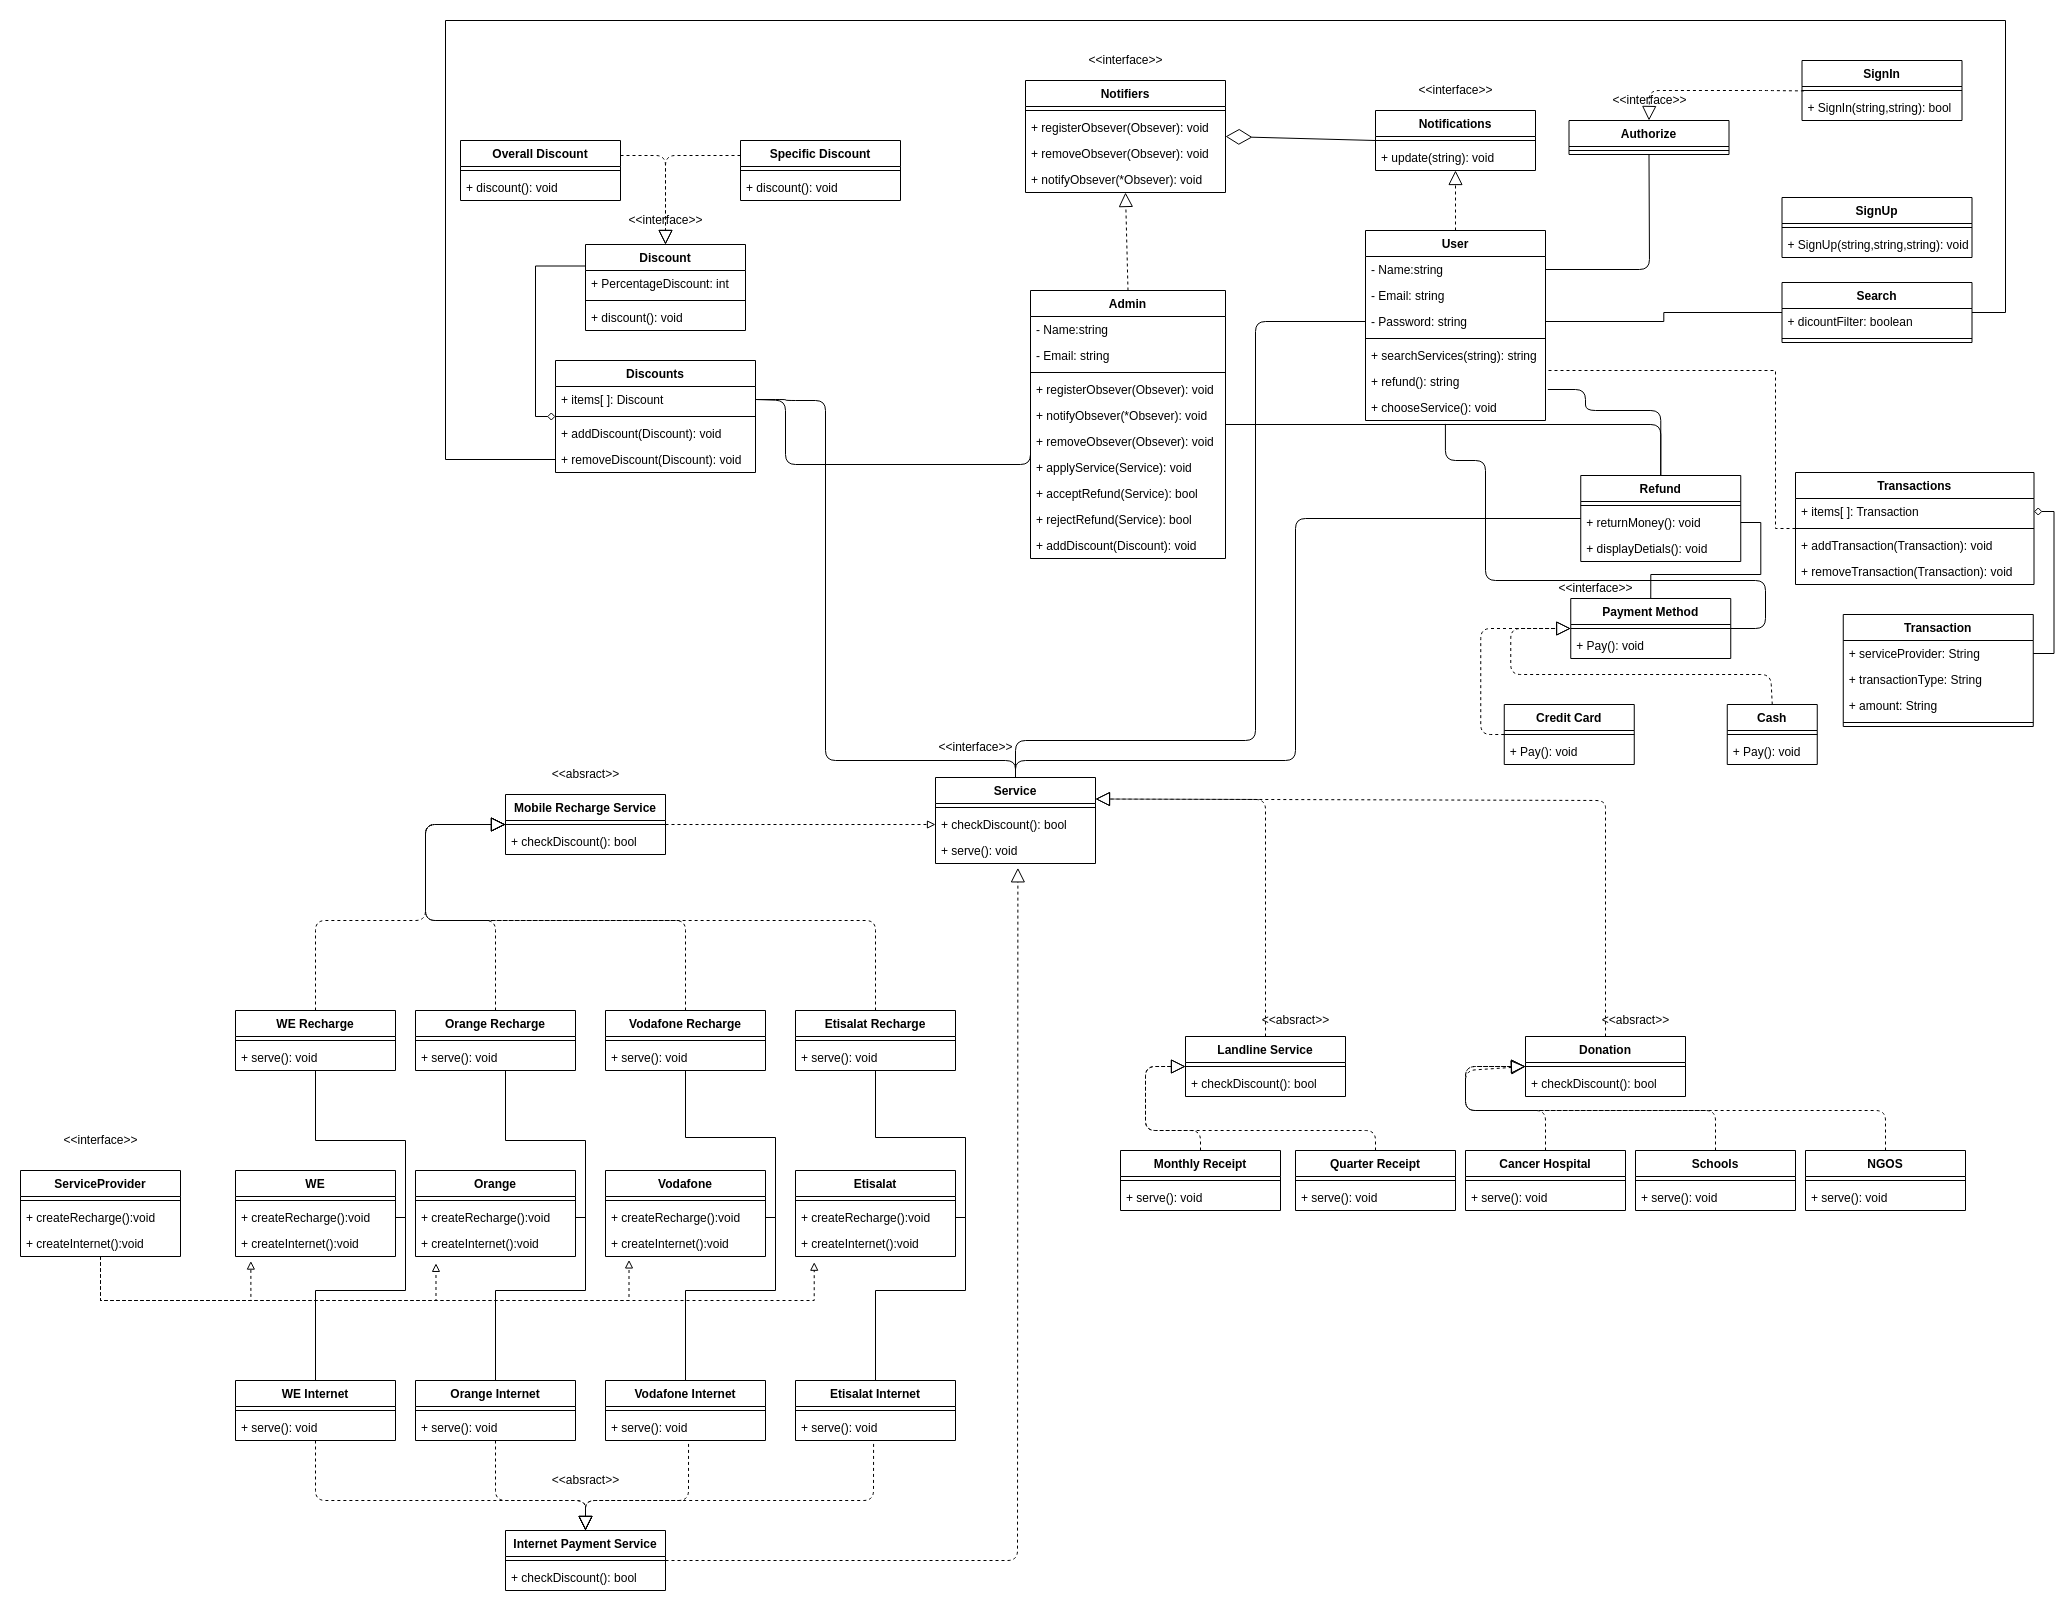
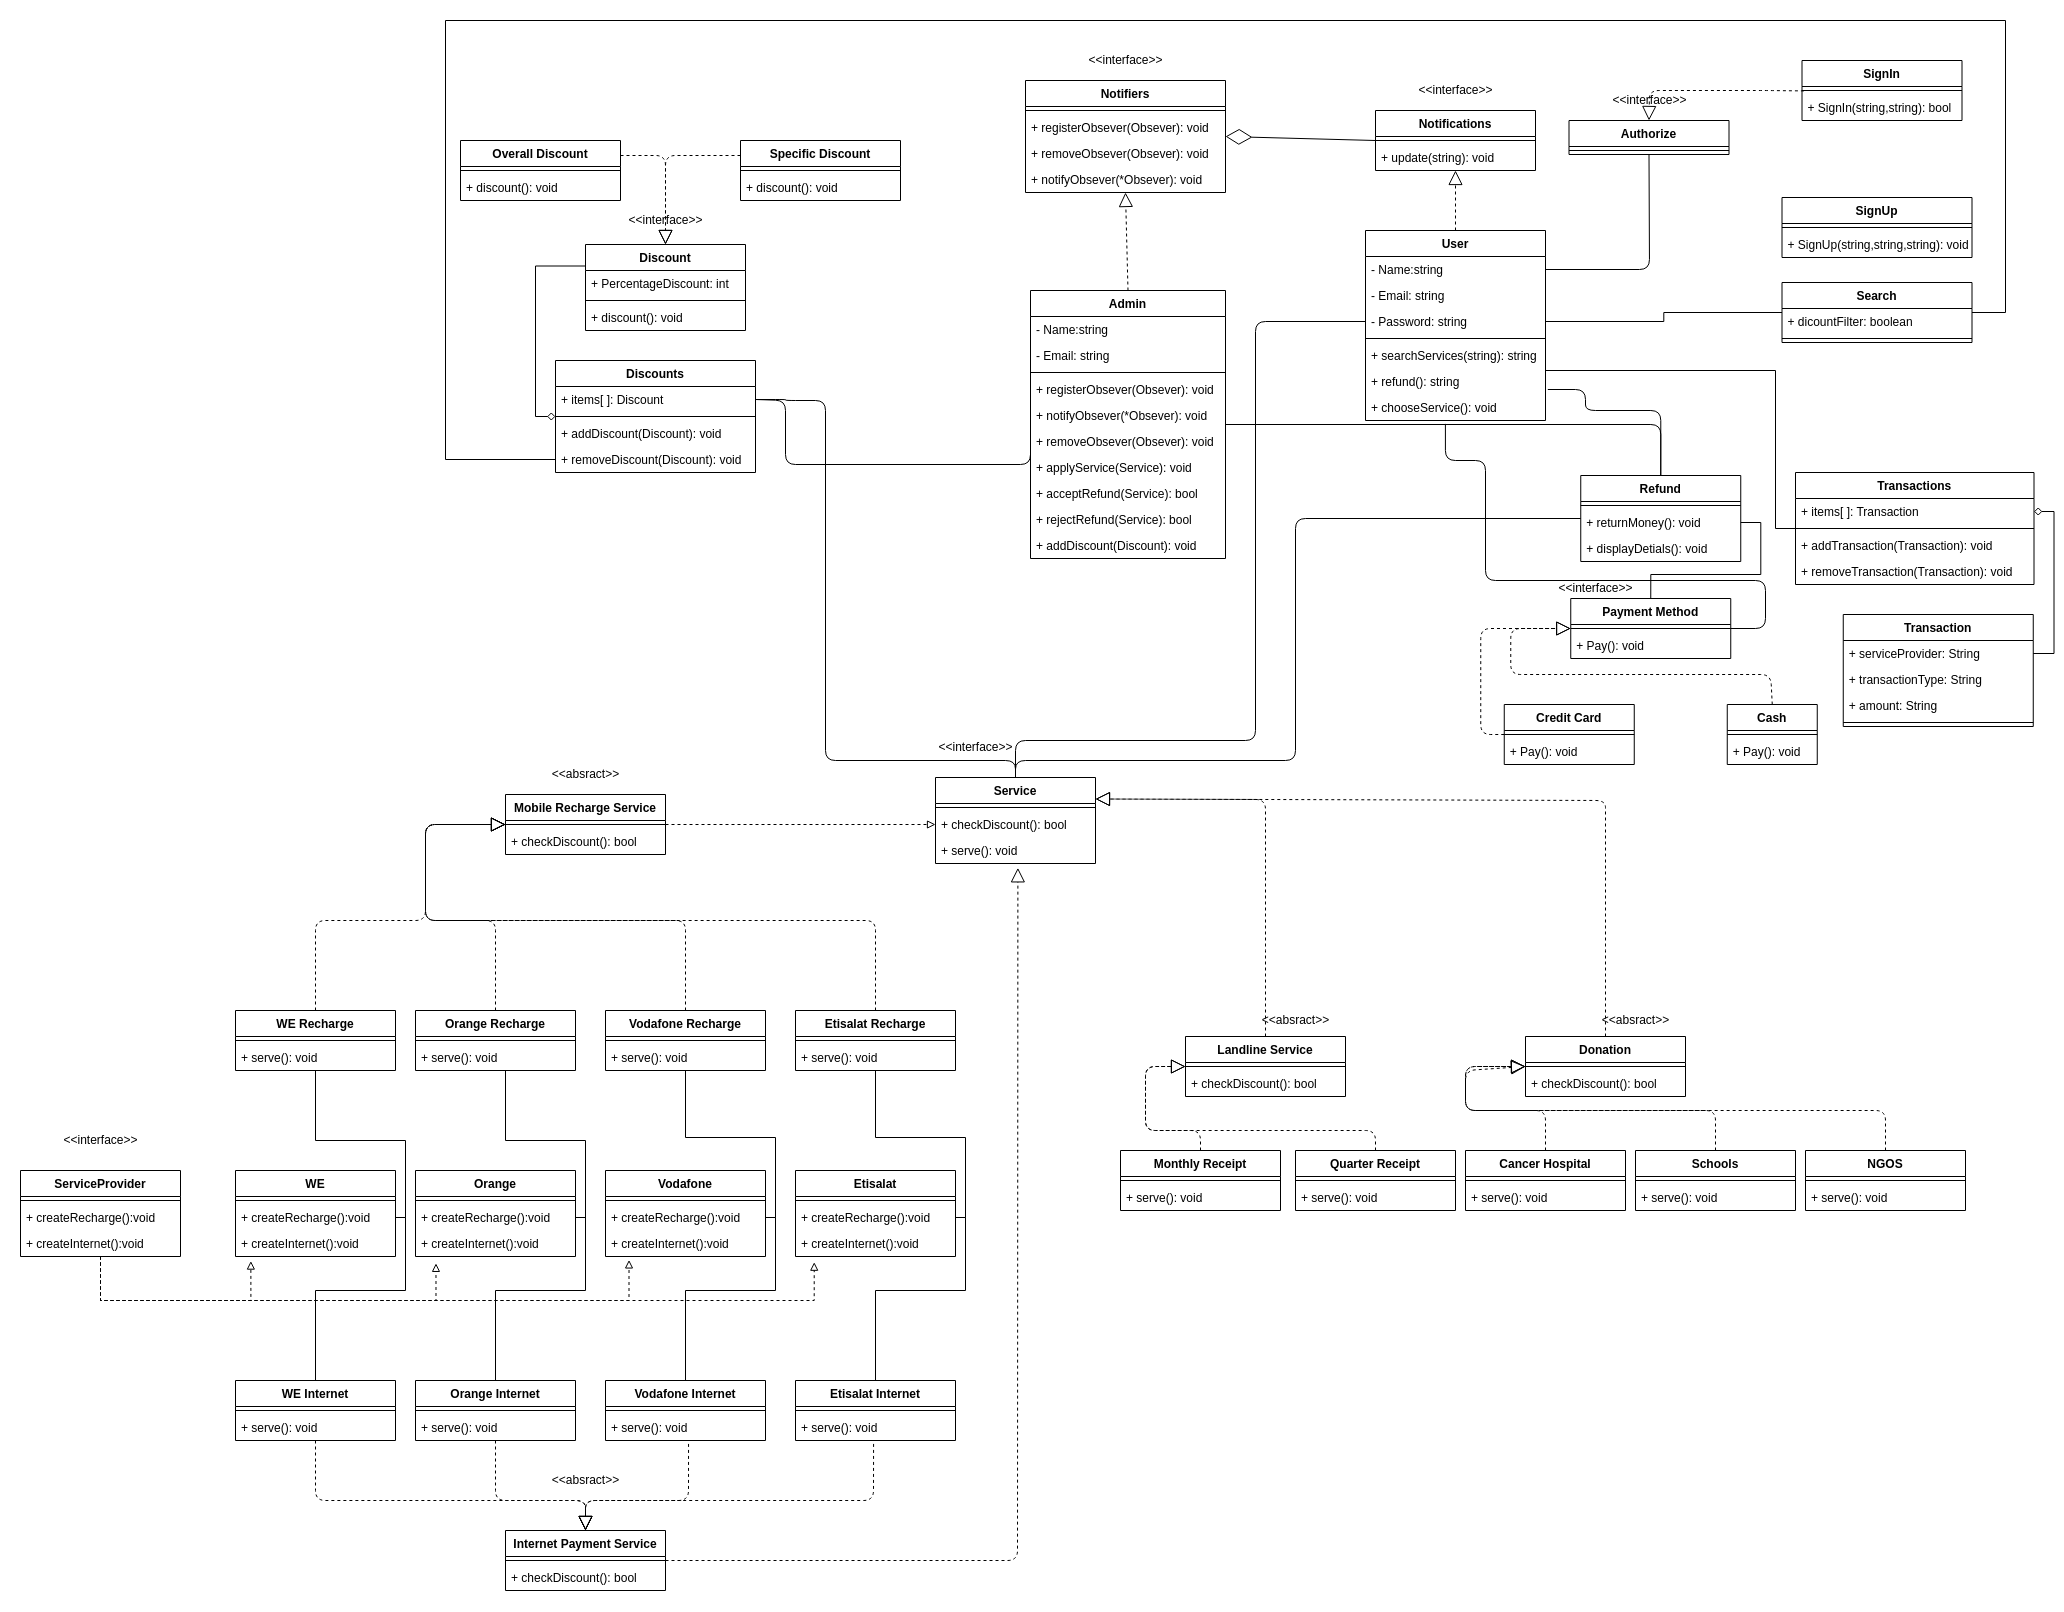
- <mxCell id="198" style="edgeStyle=orthogonalEdgeStyle;rounded=0;orthogonalLoop=1;jettySize=auto;html=1;startArrow=none;startFill=0;endArrow=none;endFill=0;dashed=1;" parent="1" source="199" target="2" edge="1"><mxGeometry relative="1" as="geometry"><Array as="points"><mxPoint x="1775" y="528" /><mxPoint x="1775" y="370" /></Array></mxGeometry></mxCell>
+ <mxCell id="198" style="edgeStyle=orthogonalEdgeStyle;rounded=0;orthogonalLoop=1;jettySize=auto;html=1;startArrow=none;startFill=0;endArrow=none;endFill=0;" parent="1" source="199" target="2" edge="1"><mxGeometry relative="1" as="geometry"><Array as="points"><mxPoint x="1775" y="528" /><mxPoint x="1775" y="370" /></Array></mxGeometry></mxCell>
